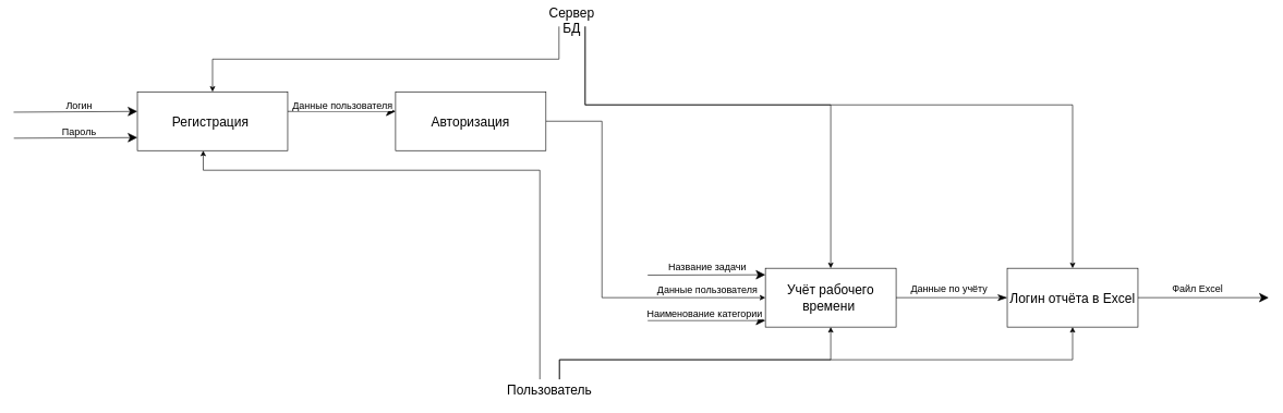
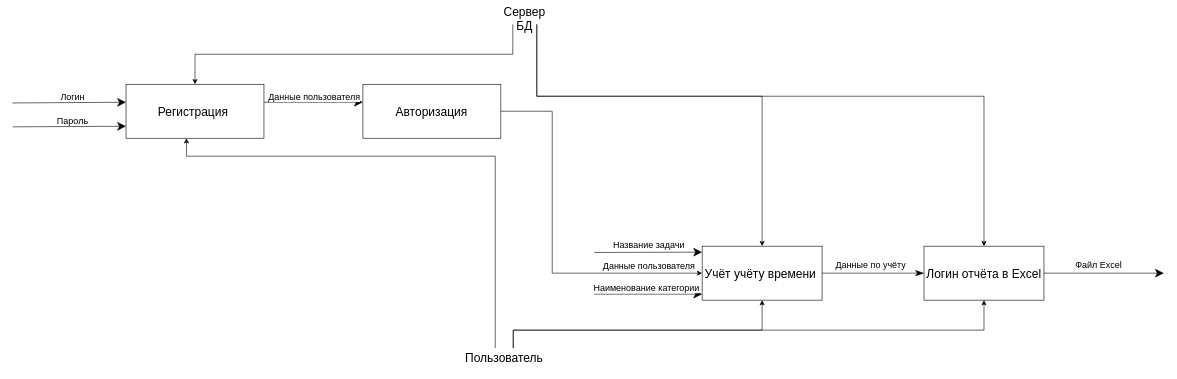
- <mxCell id="11" value="&lt;font style=&quot;font-size: 20px;&quot;&gt;Учёт рабочего времени&amp;nbsp;&lt;/font&gt;" style="html=1;whiteSpace=wrap;" vertex="1" parent="1"><mxGeometry x="1170" y="410" width="200" height="90" as="geometry" /></mxCell>
+ <mxCell id="11" value="&lt;font style=&quot;font-size: 20px;&quot;&gt;Учёт учёту времени&amp;nbsp;&lt;/font&gt;" style="html=1;whiteSpace=wrap;" vertex="1" parent="1"><mxGeometry x="1170" y="410" width="200" height="90" as="geometry" /></mxCell>
